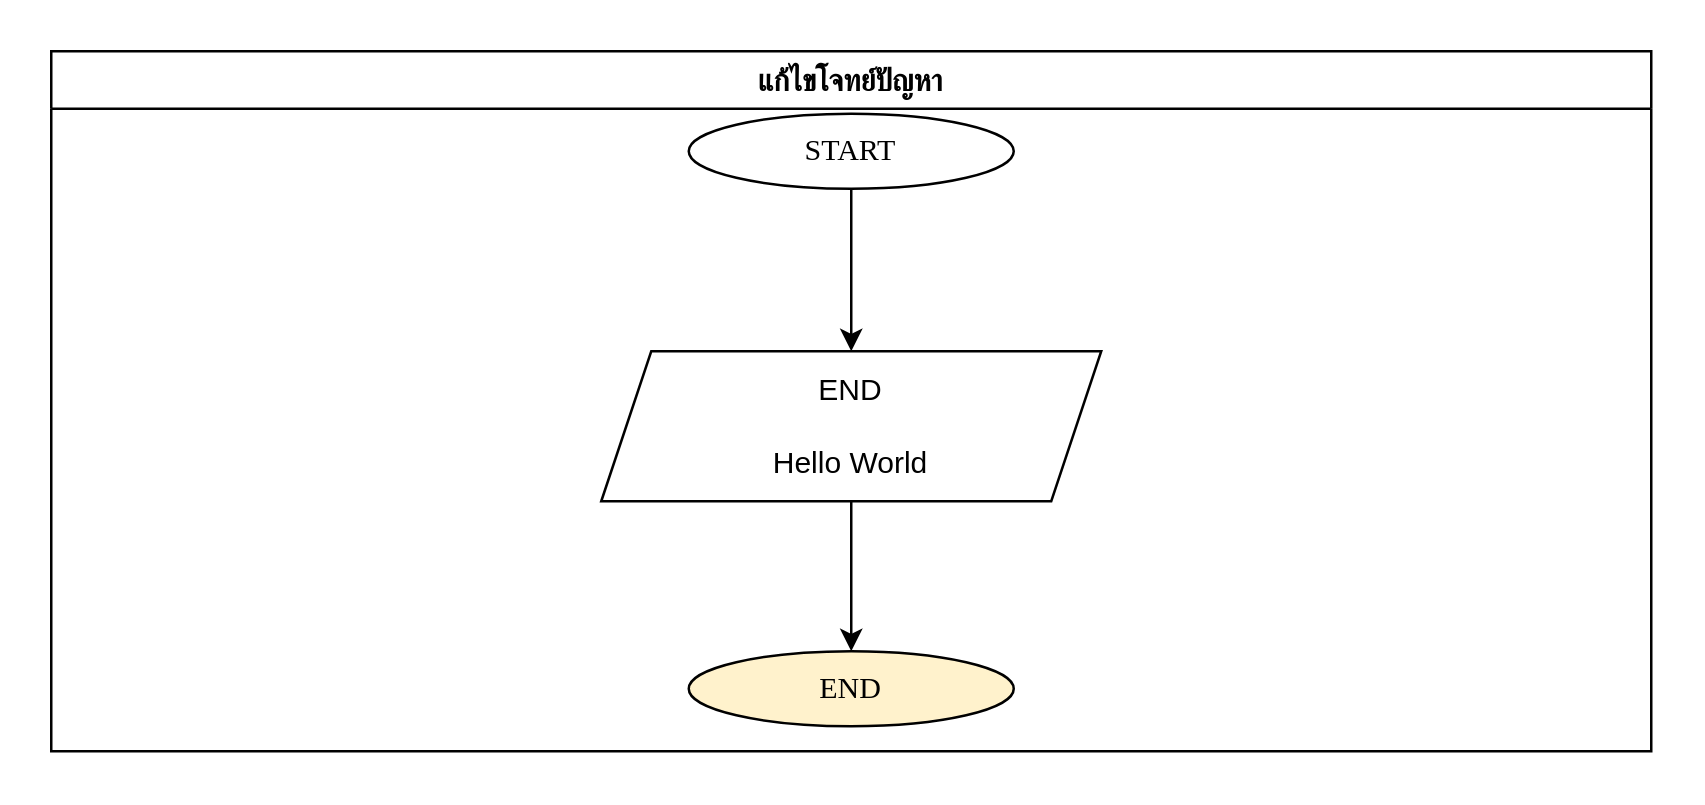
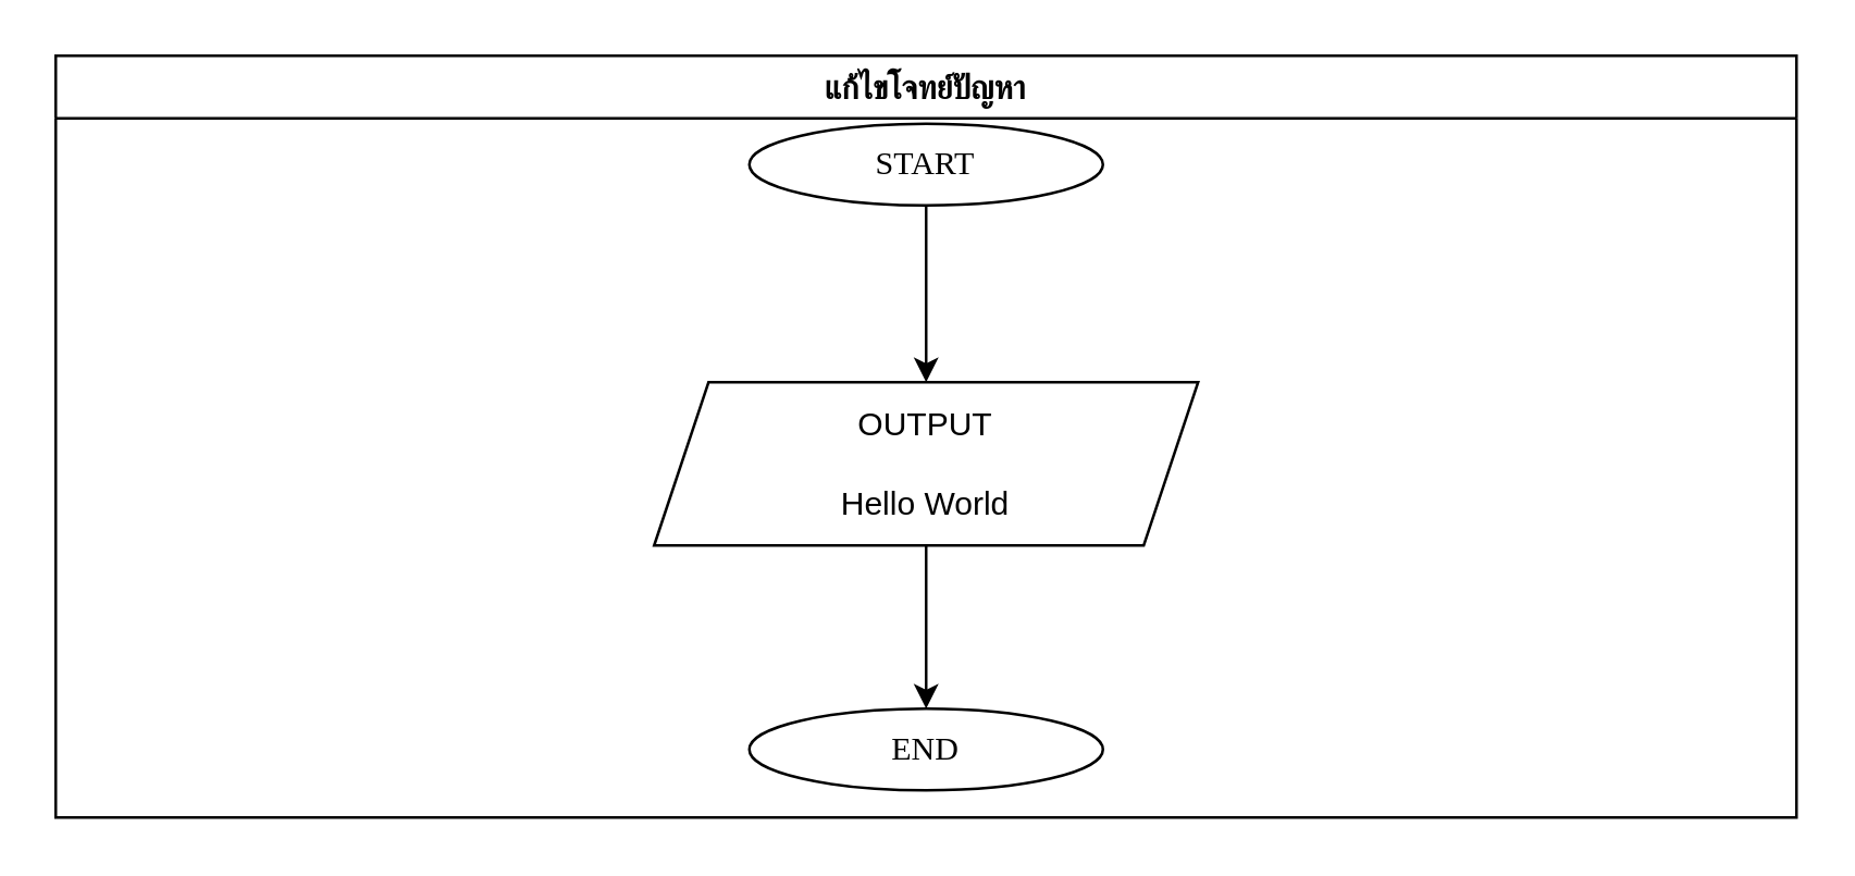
- <mxCell id="5" value="END&lt;div&gt;&lt;br&gt;&lt;/div&gt;&lt;div&gt;Hello World&lt;/div&gt;" style="shape=parallelogram;perimeter=parallelogramPerimeter;whiteSpace=wrap;html=1;fixedSize=1;" vertex="1" parent="2"><mxGeometry x="220" y="120" width="200" height="60" as="geometry" /></mxCell>
+ <mxCell id="5" value="OUTPUT&lt;div&gt;&lt;br&gt;&lt;/div&gt;&lt;div&gt;Hello World&lt;/div&gt;" style="shape=parallelogram;perimeter=parallelogramPerimeter;whiteSpace=wrap;html=1;fixedSize=1;" vertex="1" parent="2"><mxGeometry x="220" y="120" width="200" height="60" as="geometry" /></mxCell>
- <mxCell id="4" value="&lt;font face=&quot;Sarabun&quot;&gt;END&lt;/font&gt;" style="ellipse;whiteSpace=wrap;html=1;fillColor=#fff2cc;" parent="2" vertex="1"><mxGeometry x="255" y="240" width="130" height="30" as="geometry" /></mxCell>
+ <mxCell id="4" value="&lt;font face=&quot;Sarabun&quot;&gt;END&lt;/font&gt;" style="ellipse;whiteSpace=wrap;html=1;" parent="2" vertex="1"><mxGeometry x="255" y="240" width="130" height="30" as="geometry" /></mxCell>
